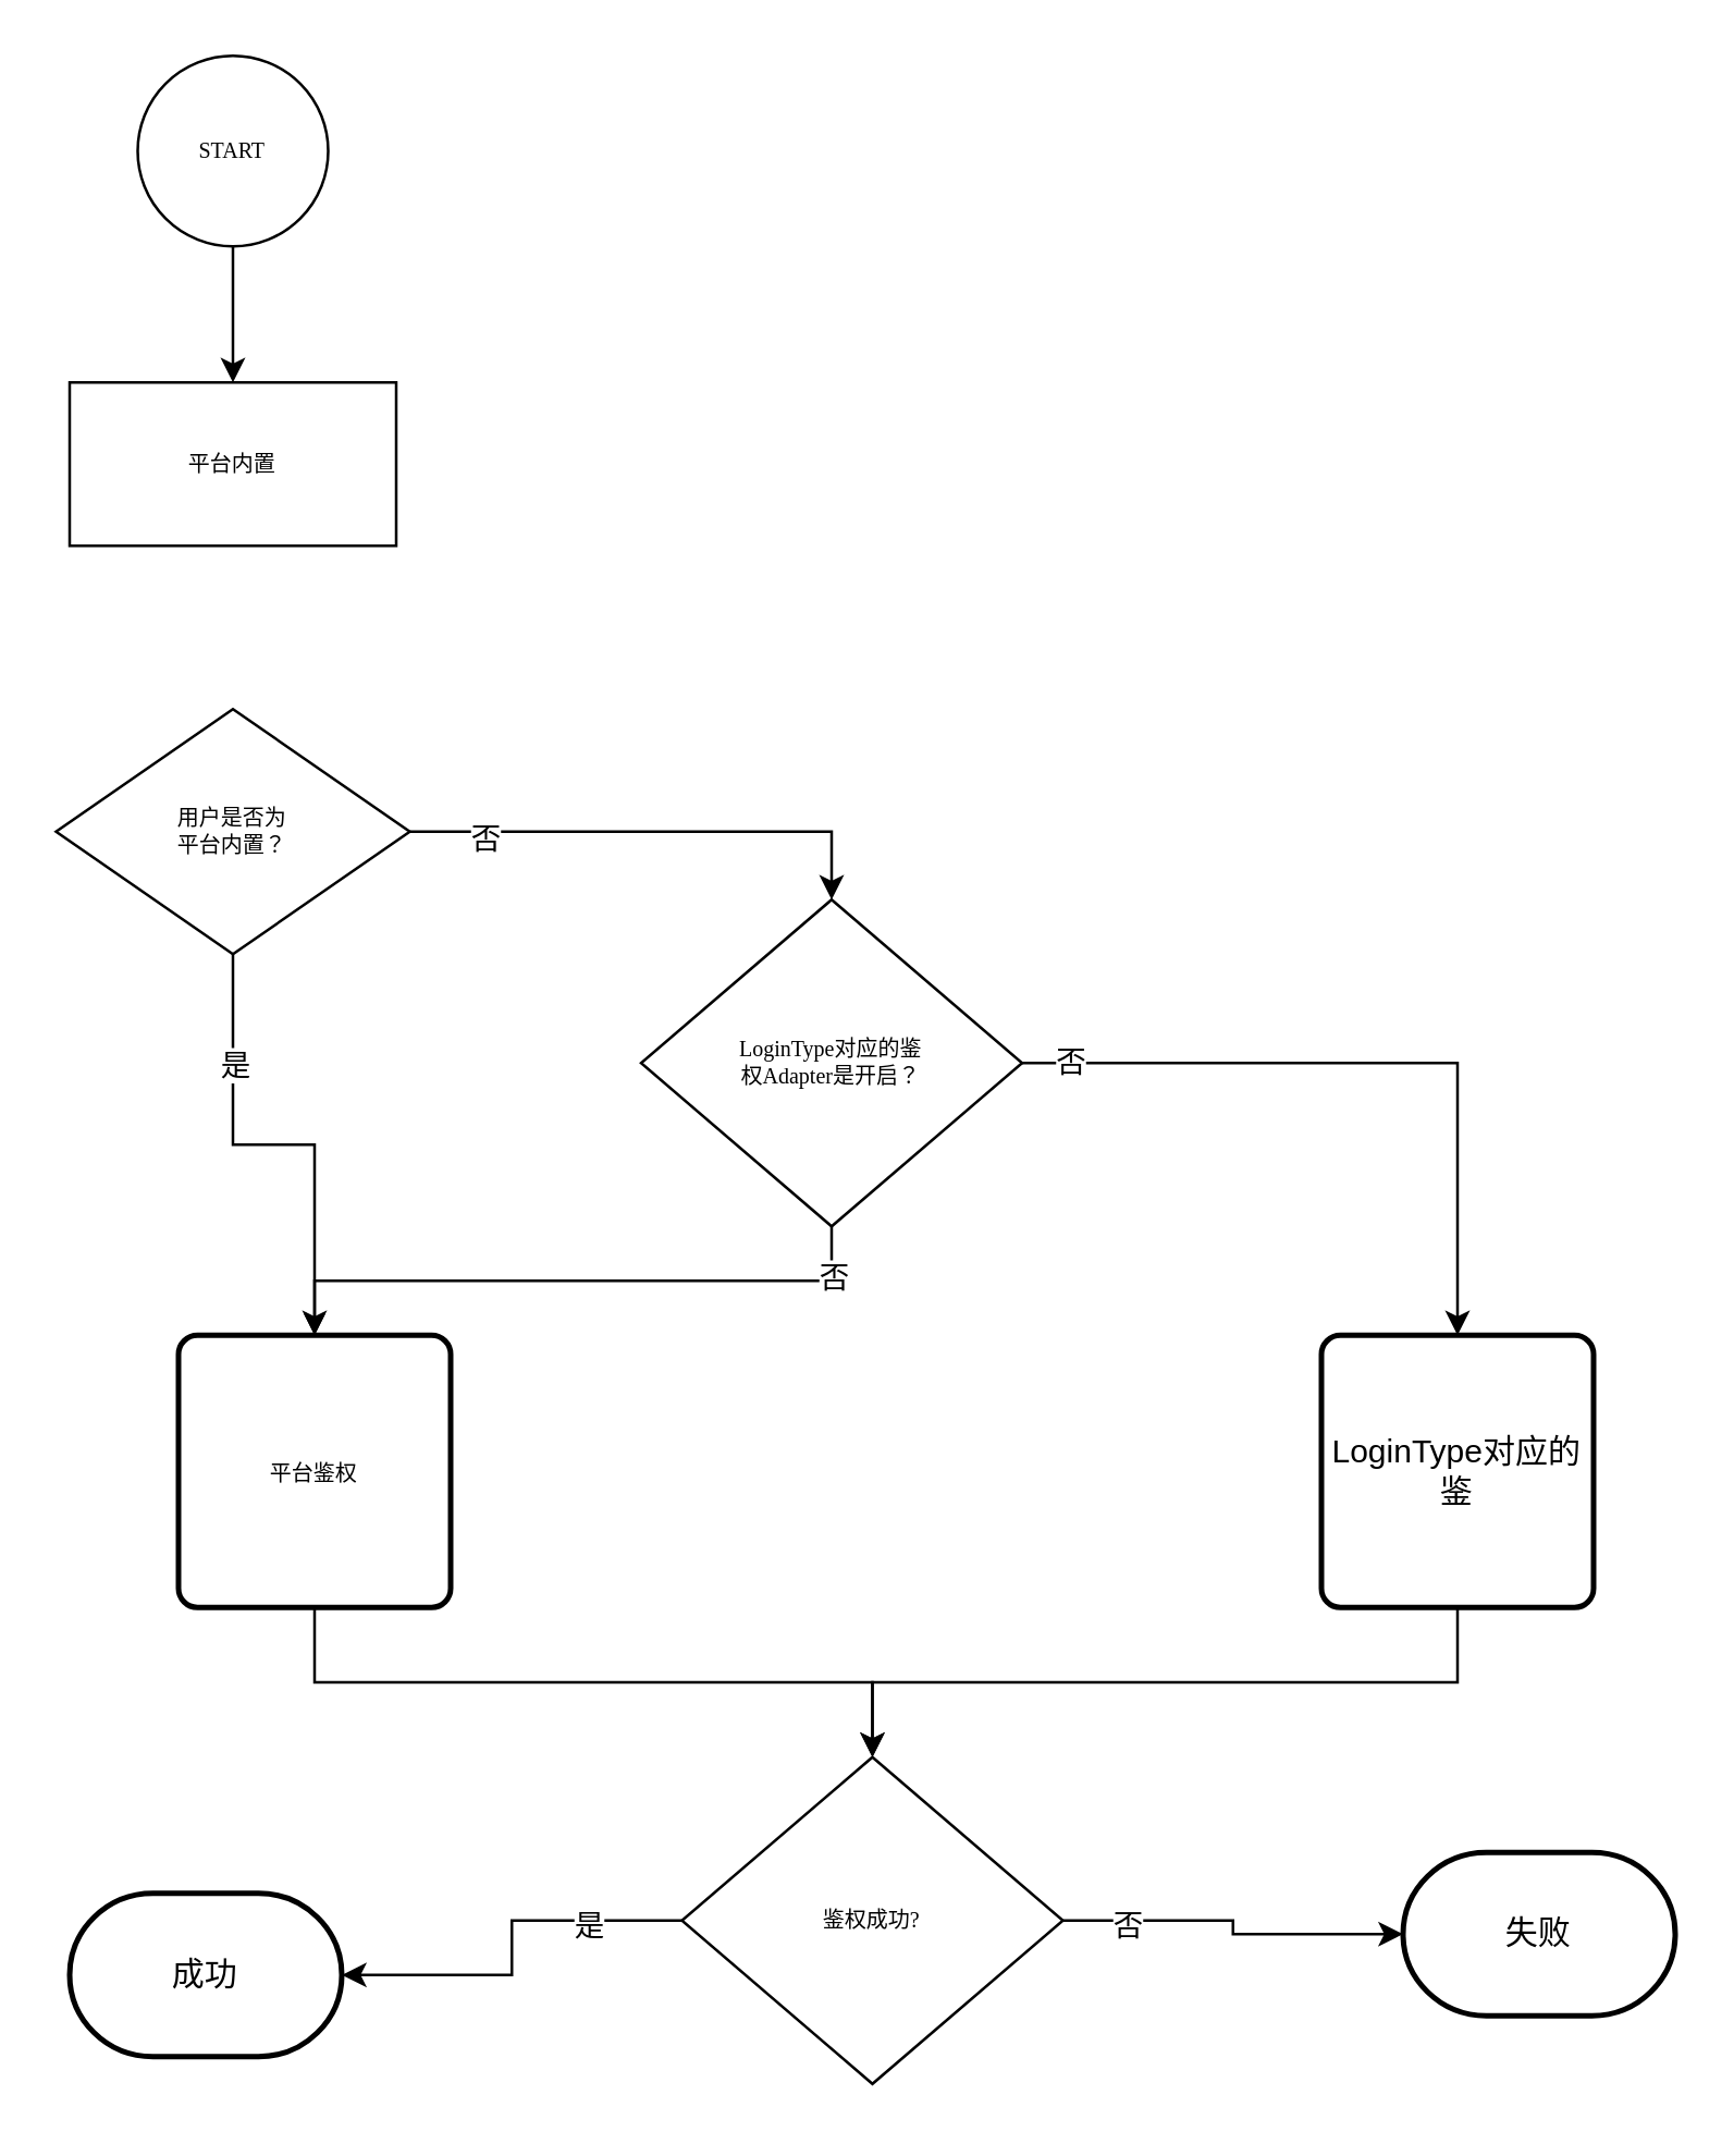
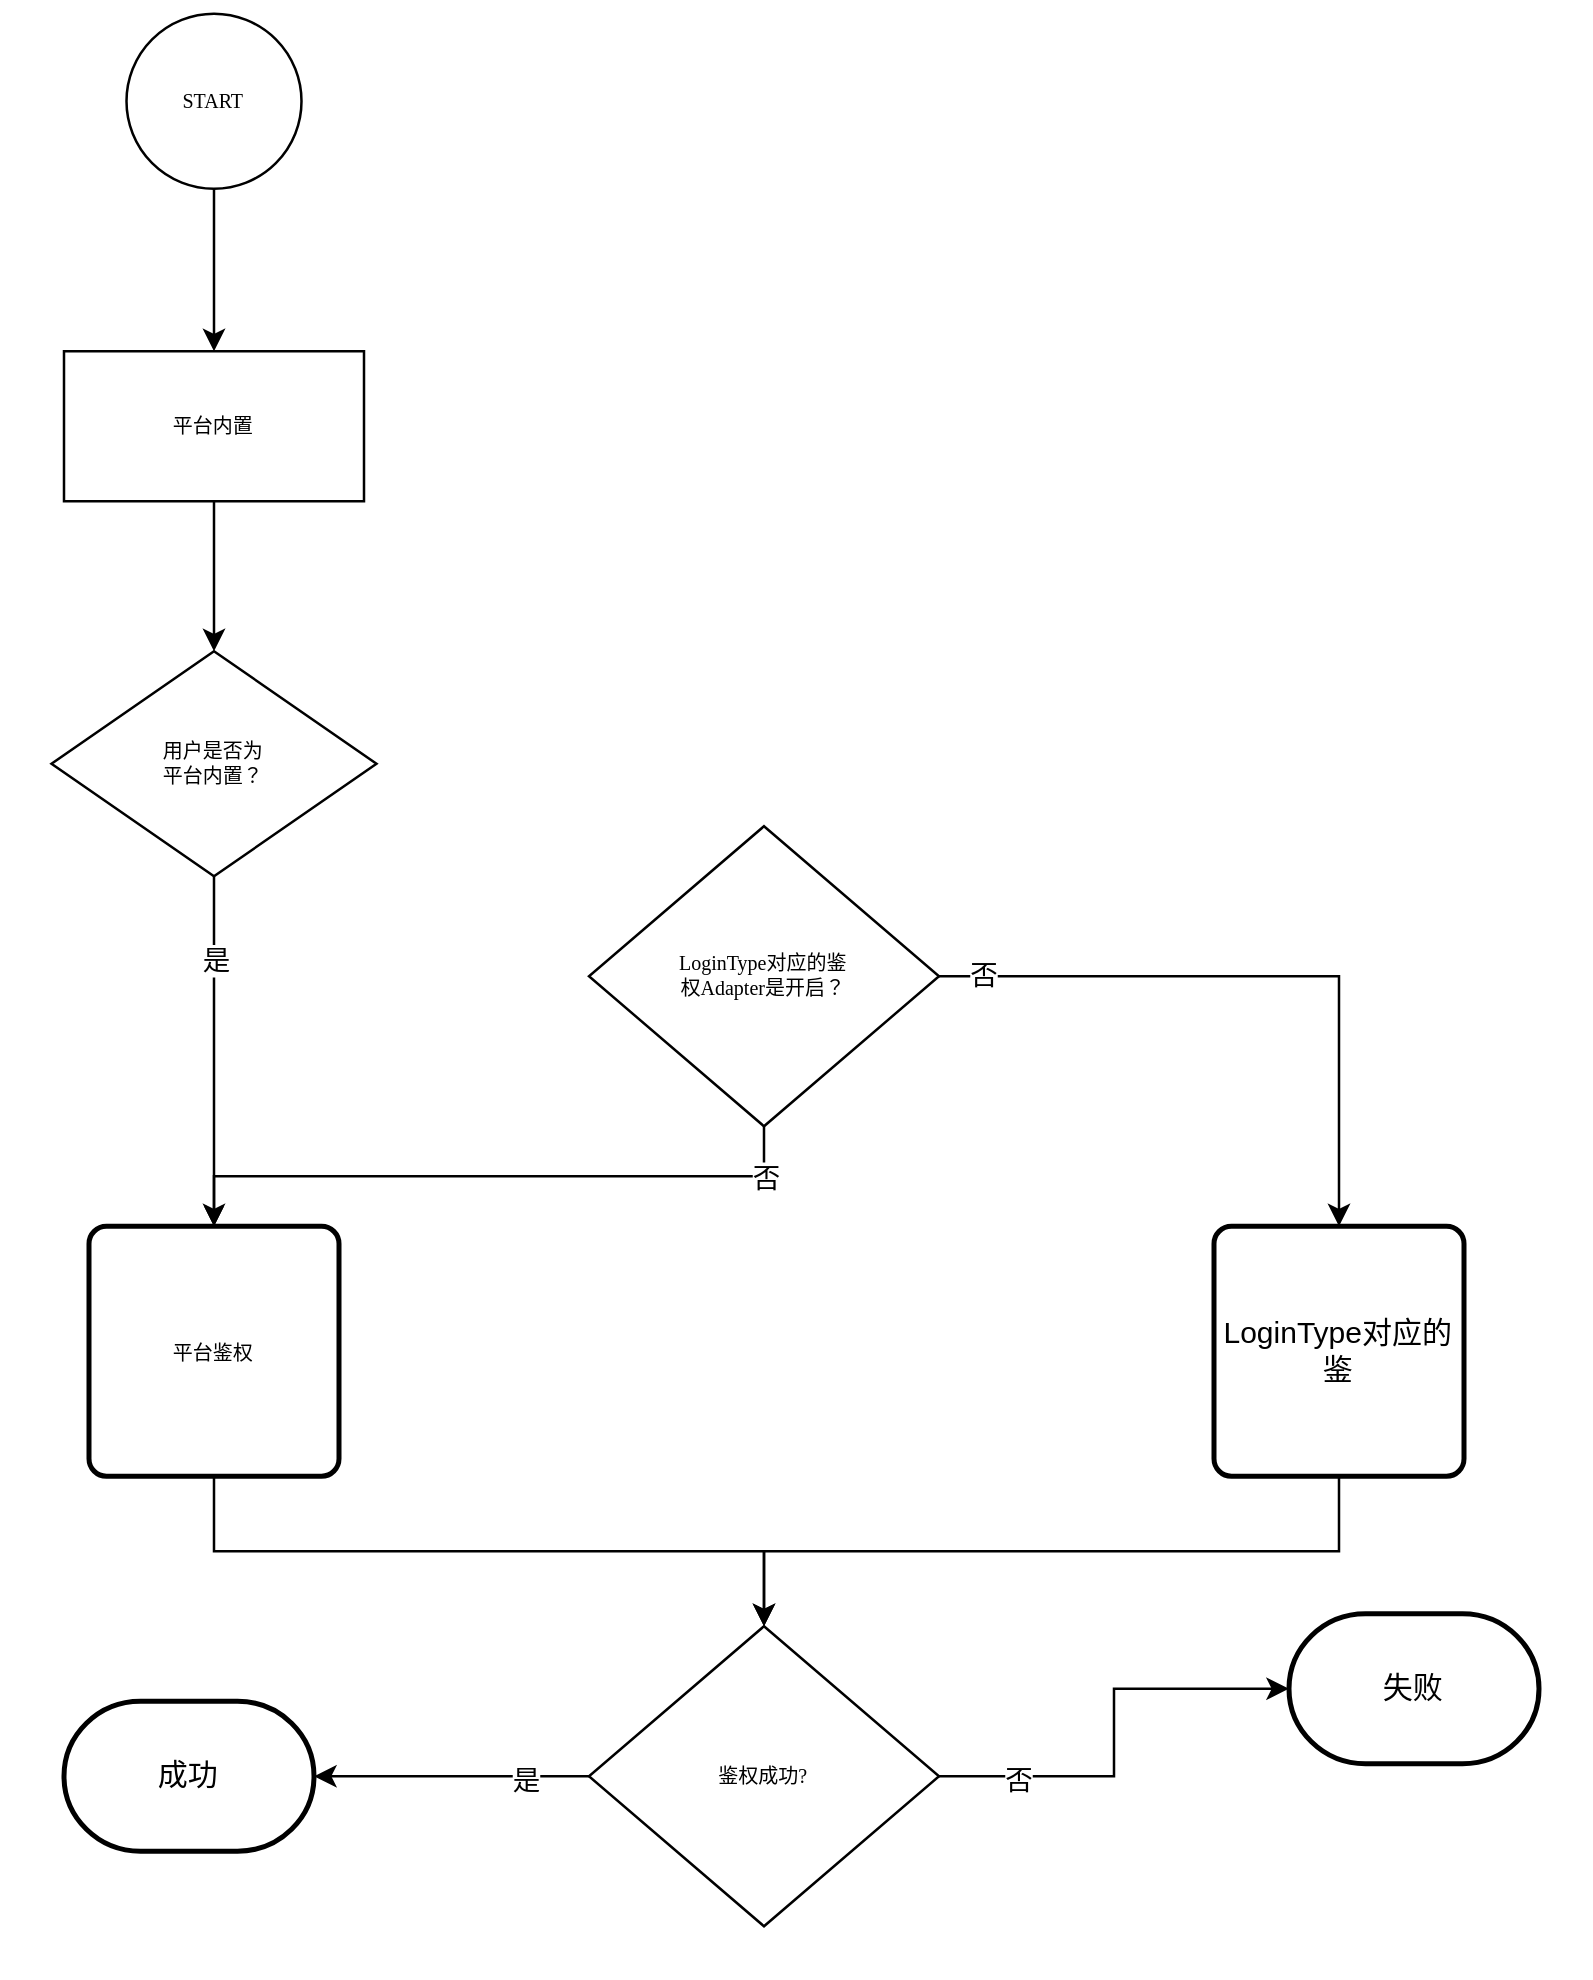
- <mxCell id="3" value="START" style="ellipse;whiteSpace=wrap;html=1;rounded=0;shadow=0;labelBackgroundColor=none;strokeWidth=1;fontFamily=Verdana;fontSize=8;align=center;" vertex="1" parent="1"><mxGeometry x="50" y="20" width="70" height="70" as="geometry" /></mxCell>
+ <mxCell id="3" value="START" style="ellipse;whiteSpace=wrap;html=1;rounded=0;shadow=0;labelBackgroundColor=none;strokeWidth=1;fontFamily=Verdana;fontSize=8;align=center;" vertex="1" parent="1"><mxGeometry x="50" y="5" width="70" height="70" as="geometry" /></mxCell>
+ <mxCell id="4" style="edgeStyle=orthogonalEdgeStyle;rounded=0;orthogonalLoop=1;jettySize=auto;html=1;exitX=0.5;exitY=1;exitDx=0;exitDy=0;entryX=0.5;entryY=0;entryDx=0;entryDy=0;" edge="1" parent="1" source="5" target="10"><mxGeometry relative="1" as="geometry" /></mxCell>
- <mxCell id="8" style="edgeStyle=orthogonalEdgeStyle;rounded=0;orthogonalLoop=1;jettySize=auto;html=1;exitX=1;exitY=0.5;exitDx=0;exitDy=0;entryX=0.5;entryY=0;entryDx=0;entryDy=0;" edge="1" parent="1" source="10" target="15"><mxGeometry relative="1" as="geometry" /></mxCell>
- <mxCell id="9" value="否" style="edgeLabel;html=1;align=center;verticalAlign=middle;resizable=0;points=[];" vertex="1" connectable="0" parent="8"><mxGeometry x="-0.7" y="-2" relative="1" as="geometry"><mxPoint as="offset" /></mxGeometry></mxCell>
- <mxCell id="22" value="&lt;span style=&quot;font-family: Verdana; font-size: 8px;&quot;&gt;平台鉴权&lt;/span&gt;" style="rounded=1;whiteSpace=wrap;html=1;absoluteArcSize=1;arcSize=14;strokeWidth=2;" vertex="1" parent="1"><mxGeometry x="65" y="490" width="100" height="100" as="geometry" /></mxCell>
+ <mxCell id="22" value="&lt;span style=&quot;font-family: Verdana; font-size: 8px;&quot;&gt;平台鉴权&lt;/span&gt;" style="rounded=1;whiteSpace=wrap;html=1;absoluteArcSize=1;arcSize=14;strokeWidth=2;" vertex="1" parent="1"><mxGeometry x="35" y="490" width="100" height="100" as="geometry" /></mxCell>
- <mxCell id="20" value="鉴权成功?" style="rhombus;whiteSpace=wrap;html=1;fontSize=8;fontFamily=Verdana;rounded=0;shadow=0;labelBackgroundColor=none;strokeWidth=1;" vertex="1" parent="1"><mxGeometry x="250" y="645" width="140" height="120" as="geometry" /></mxCell>
+ <mxCell id="20" value="鉴权成功?" style="rhombus;whiteSpace=wrap;html=1;fontSize=8;fontFamily=Verdana;rounded=0;shadow=0;labelBackgroundColor=none;strokeWidth=1;" vertex="1" parent="1"><mxGeometry x="235" y="650" width="140" height="120" as="geometry" /></mxCell>
- <mxCell id="26" value="失败" style="strokeWidth=2;html=1;shape=mxgraph.flowchart.terminator;whiteSpace=wrap;" vertex="1" parent="1"><mxGeometry x="515" y="680" width="100" height="60" as="geometry" /></mxCell>
+ <mxCell id="26" value="失败" style="strokeWidth=2;html=1;shape=mxgraph.flowchart.terminator;whiteSpace=wrap;" vertex="1" parent="1"><mxGeometry x="515" y="645" width="100" height="60" as="geometry" /></mxCell>
- <mxCell id="25" value="成功" style="strokeWidth=2;html=1;shape=mxgraph.flowchart.terminator;whiteSpace=wrap;" vertex="1" parent="1"><mxGeometry x="25" y="695" width="100" height="60" as="geometry" /></mxCell>
+ <mxCell id="25" value="成功" style="strokeWidth=2;html=1;shape=mxgraph.flowchart.terminator;whiteSpace=wrap;" vertex="1" parent="1"><mxGeometry x="25" y="680" width="100" height="60" as="geometry" /></mxCell>
